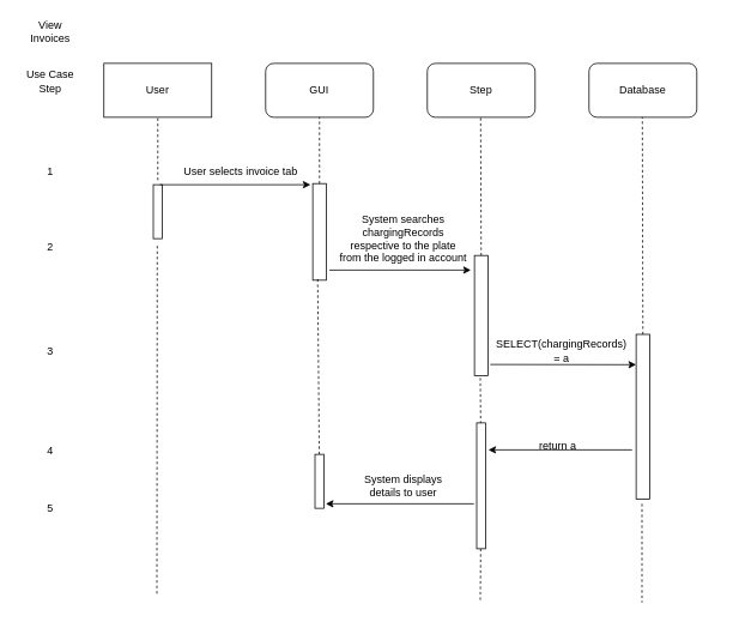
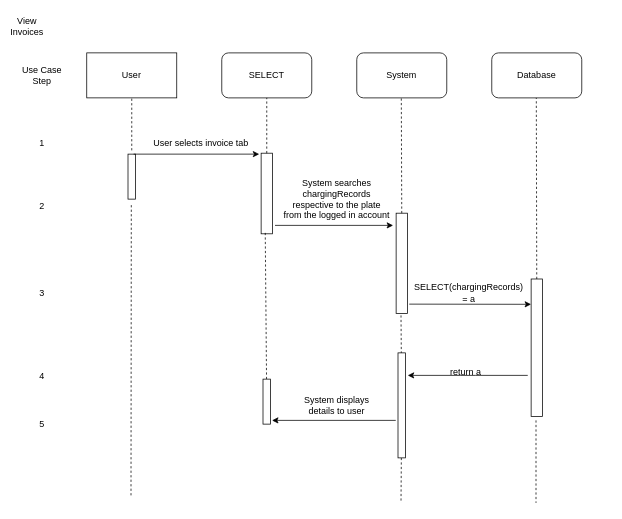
- <mxCell id="36" value="View&lt;br&gt;Invoices" style="text;html=1;align=center;verticalAlign=middle;resizable=0;points=[];autosize=1;" parent="1" vertex="1"><mxGeometry x="25" y="20" width="60" height="30" as="geometry" /></mxCell>
+ <mxCell id="36" value="View&lt;br&gt;Invoices" style="text;html=1;align=center;verticalAlign=middle;resizable=0;points=[];autosize=1;" parent="1" vertex="1"><mxGeometry x="5" y="20" width="60" height="30" as="geometry" /></mxCell>
- <mxCell id="30" value="Use Case&lt;br&gt;Step" style="text;html=1;align=center;verticalAlign=middle;resizable=0;points=[];autosize=1;" parent="1" vertex="1"><mxGeometry x="20" y="75" width="70" height="30" as="geometry" /></mxCell>
+ <mxCell id="30" value="Use Case&lt;br&gt;Step" style="text;html=1;align=center;verticalAlign=middle;resizable=0;points=[];autosize=1;" parent="1" vertex="1"><mxGeometry x="20" y="85" width="70" height="30" as="geometry" /></mxCell>
- <mxCell id="3" value="GUI" style="rounded=1;whiteSpace=wrap;html=1;" parent="1" vertex="1"><mxGeometry x="295" y="70" width="120" height="60" as="geometry" /></mxCell>
+ <mxCell id="3" value="SELECT" style="rounded=1;whiteSpace=wrap;html=1;" parent="1" vertex="1"><mxGeometry x="295" y="70" width="120" height="60" as="geometry" /></mxCell>
- <mxCell id="4" value="Step" style="rounded=1;whiteSpace=wrap;html=1;" parent="1" vertex="1"><mxGeometry x="475" y="70" width="120" height="60" as="geometry" /></mxCell>
+ <mxCell id="4" value="System" style="rounded=1;whiteSpace=wrap;html=1;" parent="1" vertex="1"><mxGeometry x="475" y="70" width="120" height="60" as="geometry" /></mxCell>
